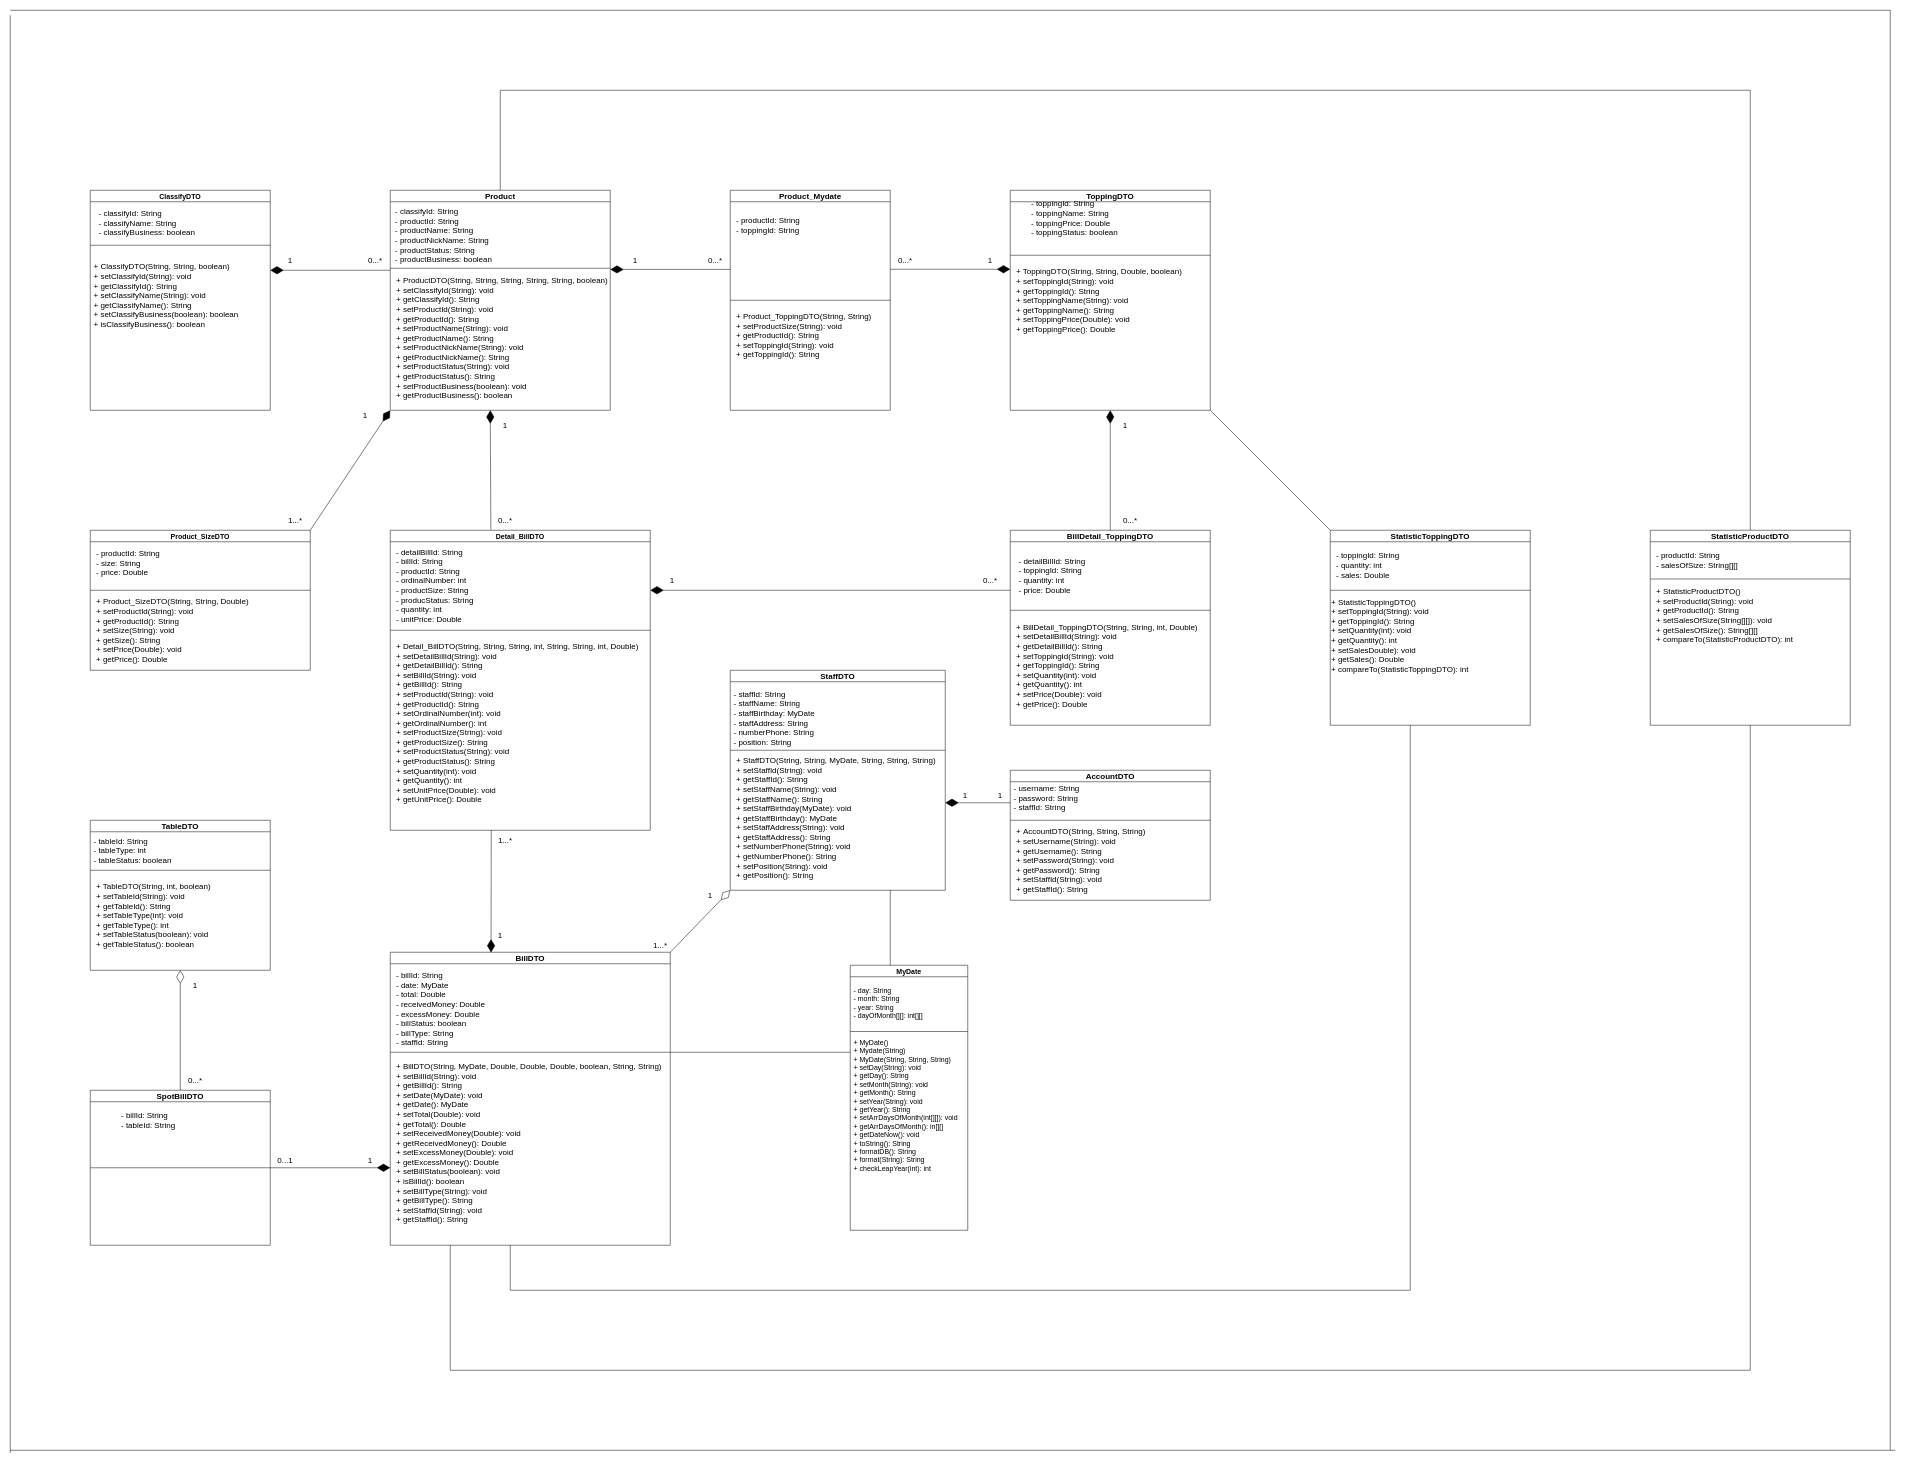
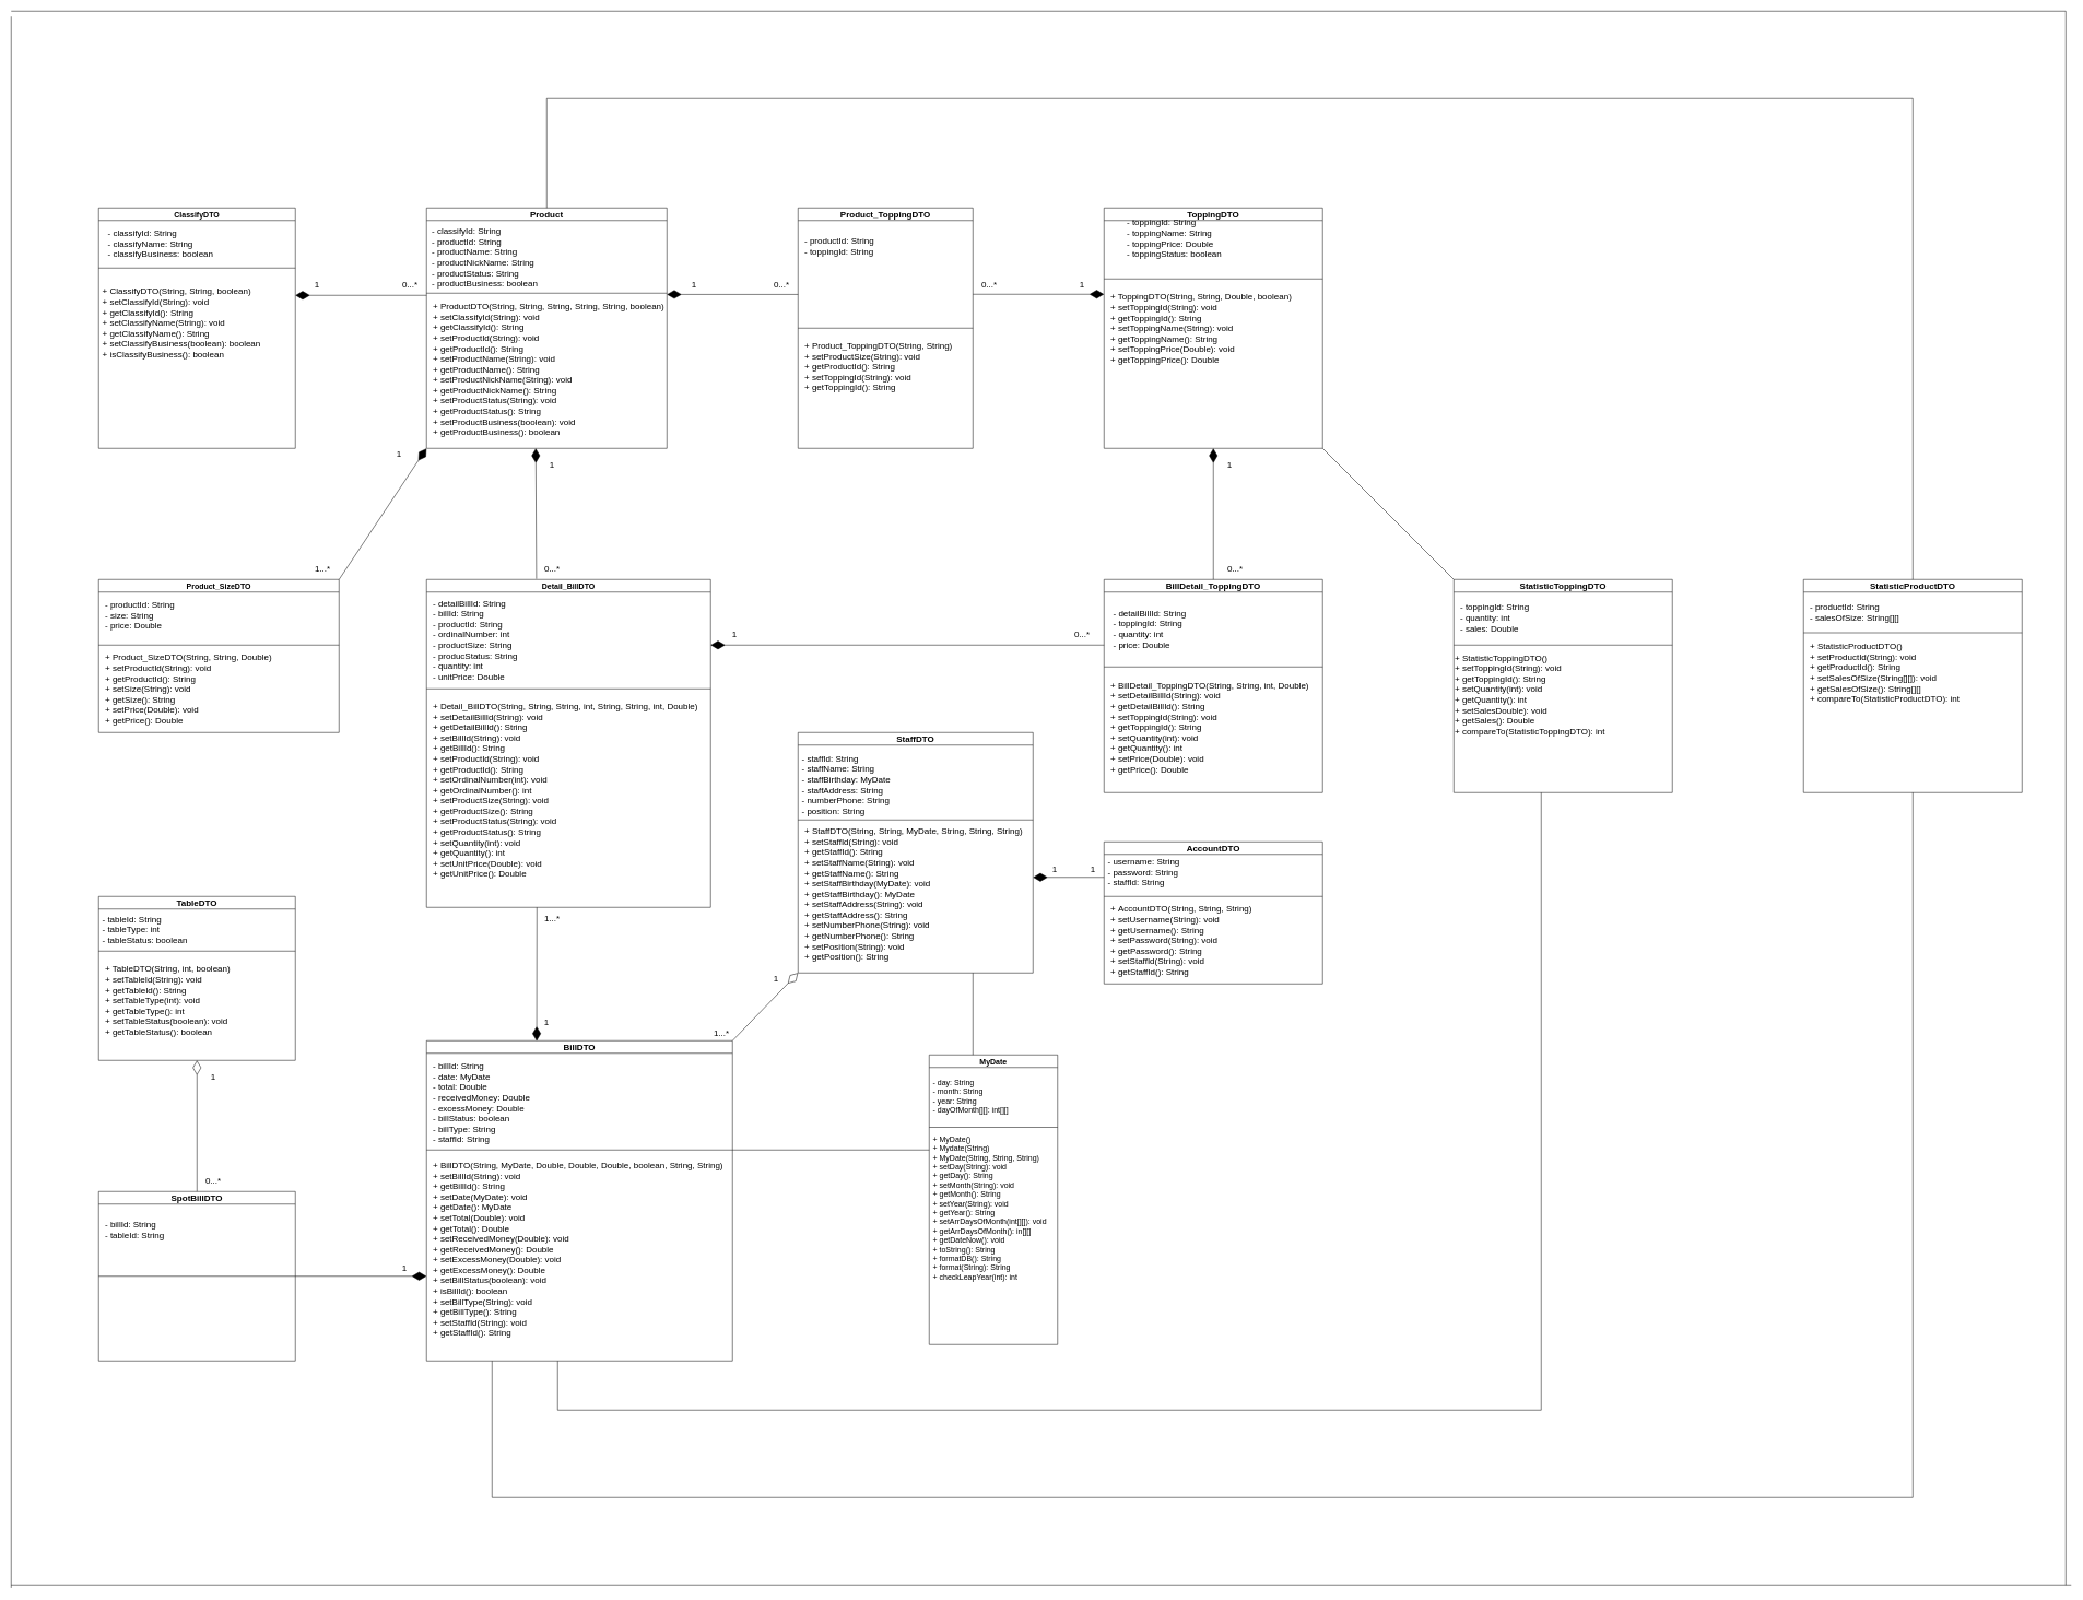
- <mxCell id="30" value="Product_Mydate" style="swimlane;fontSize=16;" parent="1" vertex="1"><mxGeometry x="1460" y="380" width="320" height="440" as="geometry" /></mxCell>
+ <mxCell id="30" value="Product_ToppingDTO" style="swimlane;fontSize=16;" parent="1" vertex="1"><mxGeometry x="1460" y="380" width="320" height="440" as="geometry" /></mxCell>
- <mxCell id="35" value="&lt;span style=&quot;font-size: 16px&quot;&gt;- billId: String&lt;/span&gt;&lt;br style=&quot;padding: 0px ; margin: 0px ; font-size: 16px&quot;&gt;&lt;span style=&quot;font-size: 16px&quot;&gt;- tableId: String&lt;/span&gt;" style="text;html=1;strokeColor=none;fillColor=none;align=left;verticalAlign=middle;whiteSpace=wrap;rounded=0;fontSize=16;" parent="34" vertex="1"><mxGeometry x="60" y="30" width="145" height="60" as="geometry" /></mxCell>
+ <mxCell id="35" value="&lt;span style=&quot;font-size: 16px&quot;&gt;- billId: String&lt;/span&gt;&lt;br style=&quot;padding: 0px ; margin: 0px ; font-size: 16px&quot;&gt;&lt;span style=&quot;font-size: 16px&quot;&gt;- tableId: String&lt;/span&gt;" style="text;html=1;strokeColor=none;fillColor=none;align=left;verticalAlign=middle;whiteSpace=wrap;rounded=0;fontSize=16;" parent="34" vertex="1"><mxGeometry x="10" y="40" width="145" height="60" as="geometry" /></mxCell>
- <mxCell id="67" value="0...1" style="text;html=1;strokeColor=none;fillColor=none;align=center;verticalAlign=middle;whiteSpace=wrap;rounded=0;fontSize=16;" parent="1" vertex="1"><mxGeometry x="540" y="2310" width="60" height="20" as="geometry" /></mxCell>
